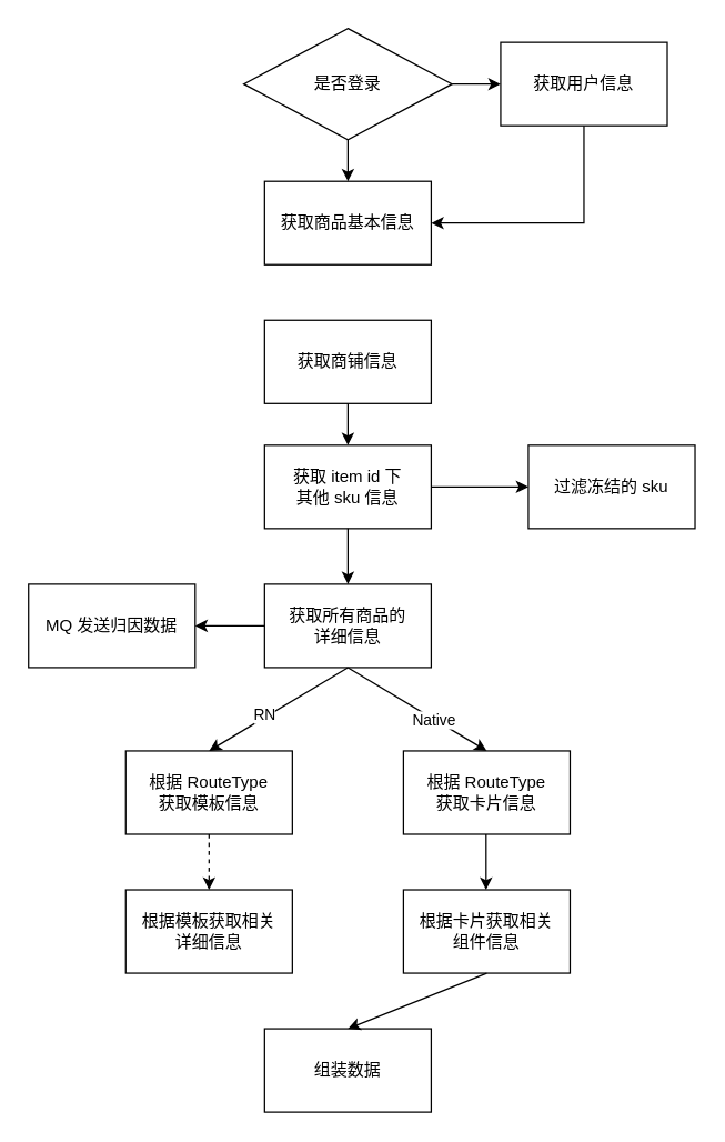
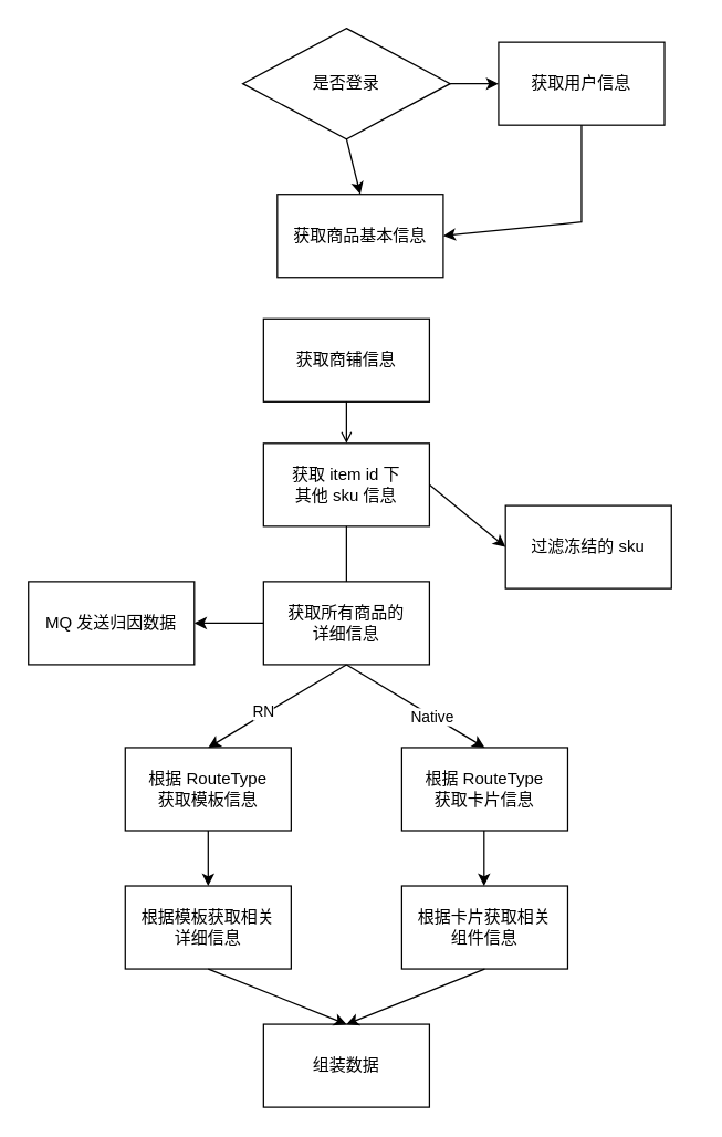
- <mxCell id="3" value="获取商品基本信息" style="rounded=0;whiteSpace=wrap;html=1;" vertex="1" parent="1"><mxGeometry x="190" y="130" width="120" height="60" as="geometry" /></mxCell>
+ <mxCell id="3" value="获取商品基本信息" style="rounded=0;whiteSpace=wrap;html=1;" vertex="1" parent="1"><mxGeometry x="200" y="140" width="120" height="60" as="geometry" /></mxCell>
- <mxCell id="18" value="" style="endArrow=classic;html=1;rounded=0;exitX=0.5;exitY=1;exitDx=0;exitDy=0;entryX=0.5;entryY=0;entryDx=0;entryDy=0;" edge="1" parent="1" source="5" target="6"><mxGeometry width="50" height="50" relative="1" as="geometry"><mxPoint x="300" y="390" as="sourcePoint" /><mxPoint x="350" y="340" as="targetPoint" /></mxGeometry></mxCell>
+ <mxCell id="18" value="" style="endArrow=open;html=1;rounded=0;exitX=0.5;exitY=1;exitDx=0;exitDy=0;entryX=0.5;entryY=0;entryDx=0;entryDy=0;" edge="1" parent="1" source="5" target="6"><mxGeometry width="50" height="50" relative="1" as="geometry"><mxPoint x="300" y="390" as="sourcePoint" /><mxPoint x="350" y="340" as="targetPoint" /></mxGeometry></mxCell>
- <mxCell id="7" value="过滤冻结的 sku" style="rounded=0;whiteSpace=wrap;html=1;" vertex="1" parent="1"><mxGeometry x="380" y="320" width="120" height="60" as="geometry" /></mxCell>
+ <mxCell id="7" value="过滤冻结的 sku" style="rounded=0;whiteSpace=wrap;html=1;" vertex="1" parent="1"><mxGeometry x="365" y="365" width="120" height="60" as="geometry" /></mxCell>
- <mxCell id="19" value="" style="endArrow=classic;html=1;rounded=0;exitX=0.5;exitY=1;exitDx=0;exitDy=0;entryX=0.5;entryY=0;entryDx=0;entryDy=0;" edge="1" parent="1" source="6" target="8"><mxGeometry width="50" height="50" relative="1" as="geometry"><mxPoint x="300" y="390" as="sourcePoint" /><mxPoint x="350" y="340" as="targetPoint" /></mxGeometry></mxCell>
+ <mxCell id="19" value="" style="endArrow=none;html=1;rounded=0;exitX=0.5;exitY=1;exitDx=0;exitDy=0;entryX=0.5;entryY=0;entryDx=0;entryDy=0;" edge="1" parent="1" source="6" target="8"><mxGeometry width="50" height="50" relative="1" as="geometry"><mxPoint x="300" y="390" as="sourcePoint" /><mxPoint x="350" y="340" as="targetPoint" /></mxGeometry></mxCell>
- <mxCell id="26" value="" style="endArrow=classic;html=1;rounded=0;exitX=0.5;exitY=1;exitDx=0;exitDy=0;entryX=0.5;entryY=0;entryDx=0;entryDy=0;dashed=1;" edge="1" parent="1" source="10" target="11"><mxGeometry width="50" height="50" relative="1" as="geometry"><mxPoint x="300" y="390" as="sourcePoint" /><mxPoint x="350" y="340" as="targetPoint" /></mxGeometry></mxCell>
+ <mxCell id="26" value="" style="endArrow=classic;html=1;rounded=0;exitX=0.5;exitY=1;exitDx=0;exitDy=0;entryX=0.5;entryY=0;entryDx=0;entryDy=0;" edge="1" parent="1" source="10" target="11"><mxGeometry width="50" height="50" relative="1" as="geometry"><mxPoint x="300" y="390" as="sourcePoint" /><mxPoint x="350" y="340" as="targetPoint" /></mxGeometry></mxCell>
+ <mxCell id="28" value="" style="endArrow=classic;html=1;rounded=0;exitX=0.5;exitY=1;exitDx=0;exitDy=0;entryX=0.5;entryY=0;entryDx=0;entryDy=0;" edge="1" parent="1" source="11" target="12"><mxGeometry width="50" height="50" relative="1" as="geometry"><mxPoint x="300" y="690" as="sourcePoint" /><mxPoint x="350" y="640" as="targetPoint" /></mxGeometry></mxCell>
